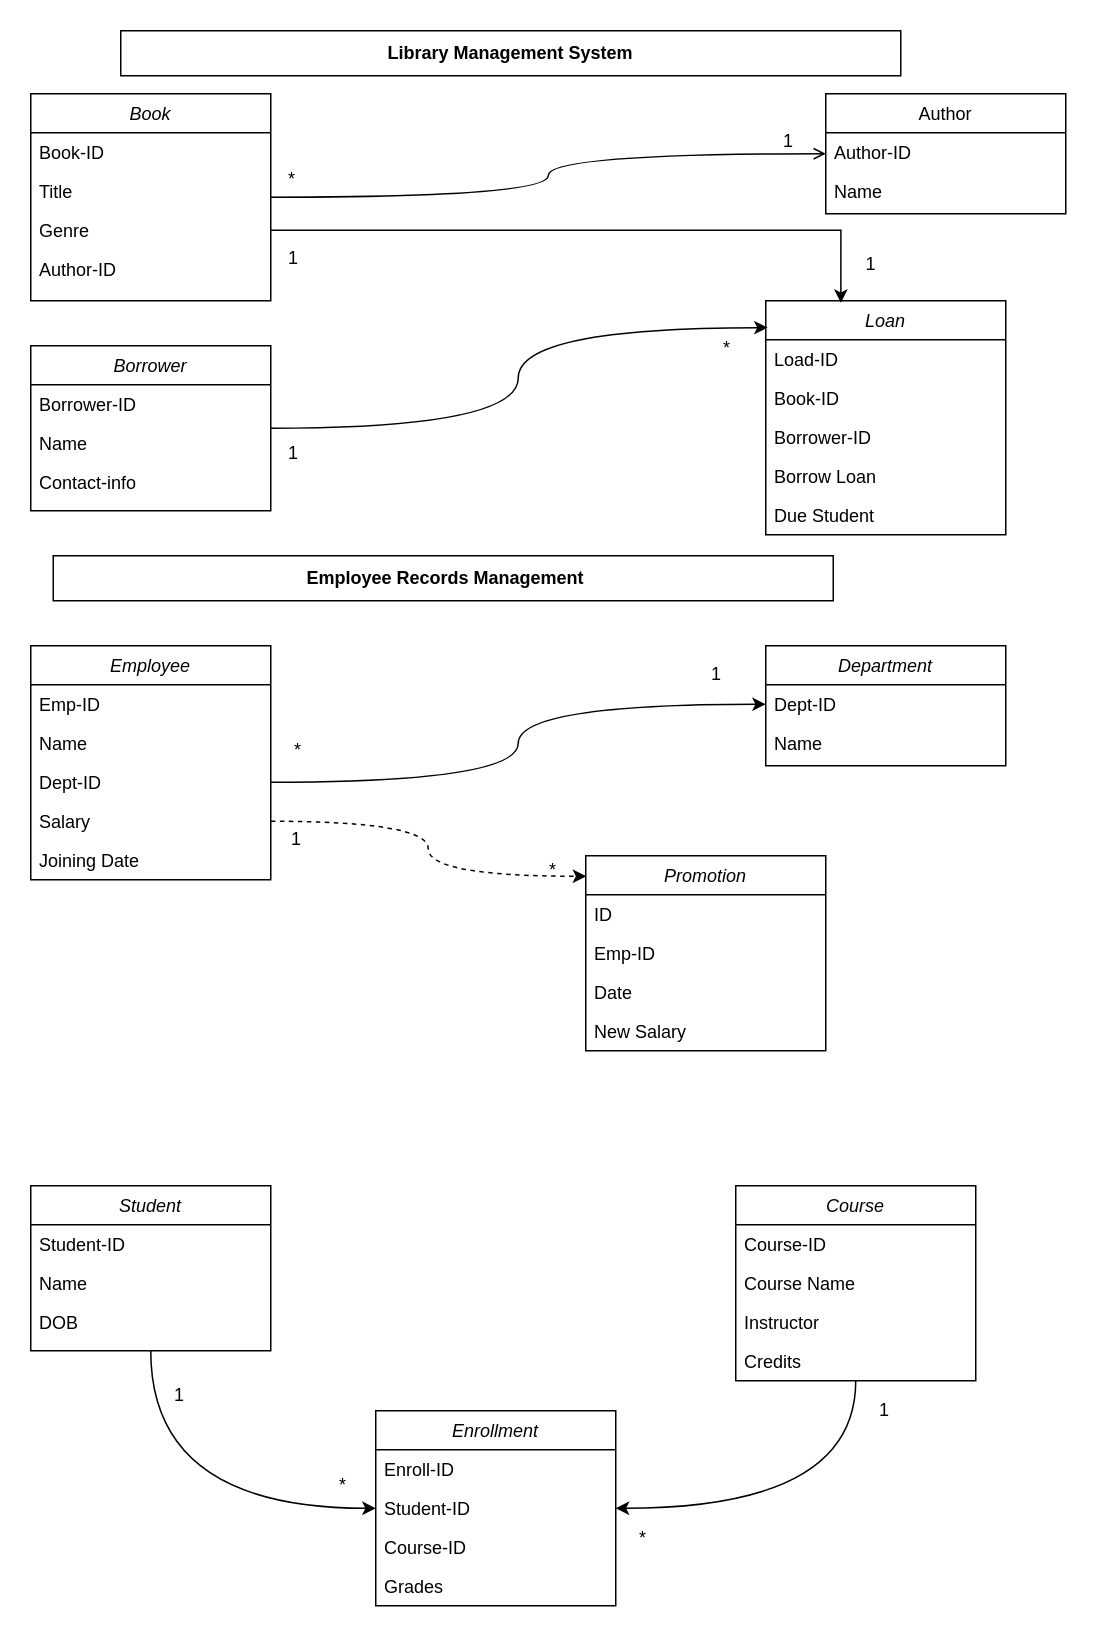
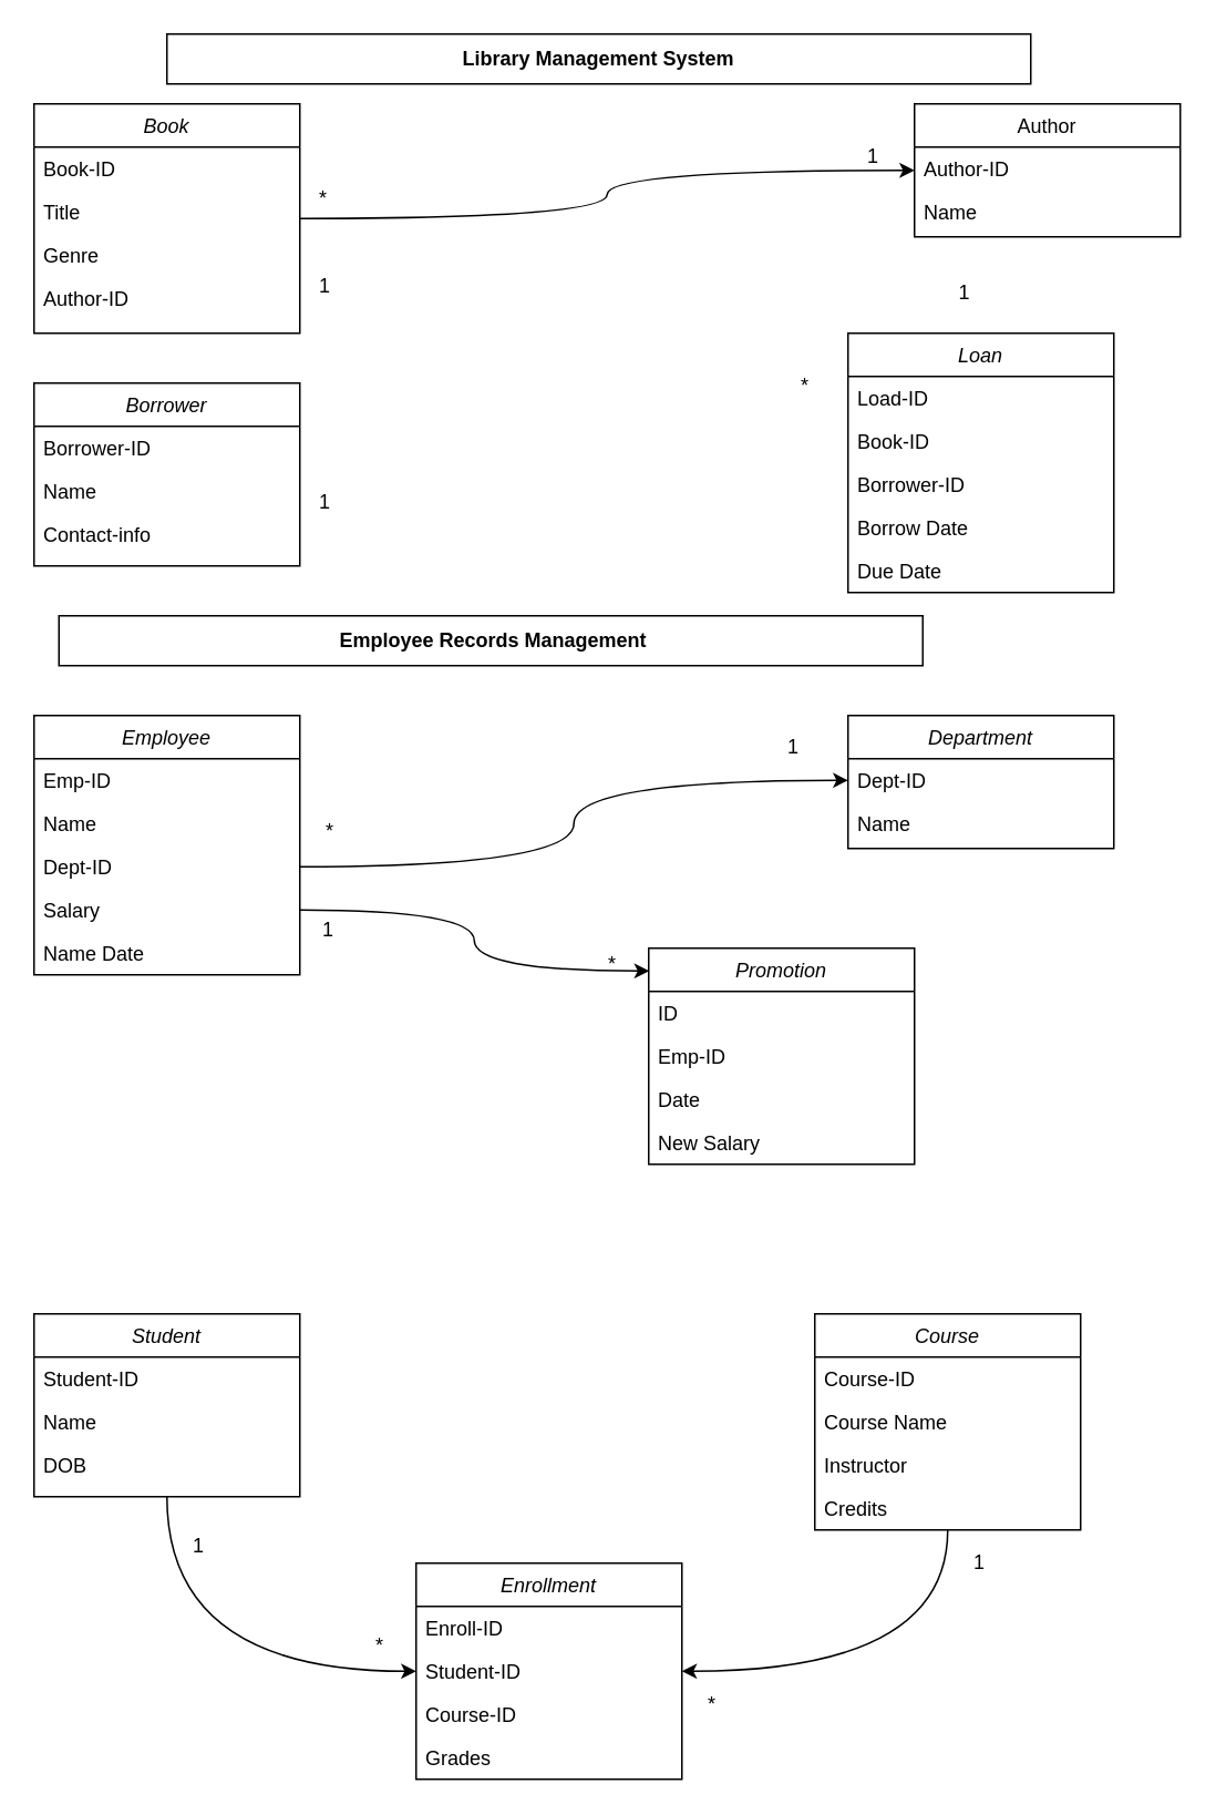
- <mxCell id="29" value="&lt;b&gt;Library Management System&lt;br/&gt;&lt;/b&gt;" style="text;html=1;align=center;verticalAlign=middle;whiteSpace=wrap;rounded=0;strokeColor=default;" vertex="1" parent="1"><mxGeometry x="80" y="20" width="520" height="30" as="geometry" /></mxCell>
+ <mxCell id="29" value="&lt;b&gt;Library Management System&lt;br/&gt;&lt;/b&gt;" style="text;html=1;align=center;verticalAlign=middle;whiteSpace=wrap;rounded=0;strokeColor=default;" vertex="1" parent="1"><mxGeometry x="100" y="20" width="520" height="30" as="geometry" /></mxCell>
- <mxCell id="10" value="" style="endArrow=open;shadow=0;strokeWidth=1;rounded=0;endFill=1;elbow=vertical;edgeStyle=orthogonalEdgeStyle;curved=1;" edge="1" parent="1" source="2" target="7"><mxGeometry x="0.5" y="41" relative="1" as="geometry"><mxPoint x="320" y="202" as="sourcePoint" /><mxPoint x="480" y="202" as="targetPoint" /><mxPoint x="-40" y="32" as="offset" /></mxGeometry></mxCell>
+ <mxCell id="10" value="" style="endArrow=classic;shadow=0;strokeWidth=1;rounded=0;endFill=1;elbow=vertical;edgeStyle=orthogonalEdgeStyle;curved=1;" edge="1" parent="1" source="2" target="7"><mxGeometry x="0.5" y="41" relative="1" as="geometry"><mxPoint x="320" y="202" as="sourcePoint" /><mxPoint x="480" y="202" as="targetPoint" /><mxPoint x="-40" y="32" as="offset" /></mxGeometry></mxCell>
- <mxCell id="26" style="edgeStyle=orthogonalEdgeStyle;rounded=0;orthogonalLoop=1;jettySize=auto;html=1;exitX=1;exitY=0.5;exitDx=0;exitDy=0;entryX=0.313;entryY=0.009;entryDx=0;entryDy=0;entryPerimeter=0;" edge="1" parent="1" source="5" target="16"><mxGeometry relative="1" as="geometry" /></mxCell>
- <mxCell id="23" style="edgeStyle=orthogonalEdgeStyle;rounded=0;orthogonalLoop=1;jettySize=auto;html=1;entryX=0.008;entryY=0.115;entryDx=0;entryDy=0;entryPerimeter=0;curved=1;" edge="1" parent="1" source="12" target="16"><mxGeometry relative="1" as="geometry" /></mxCell>
- <mxCell id="20" value="Borrow Loan" style="text;align=left;verticalAlign=top;spacingLeft=4;spacingRight=4;overflow=hidden;rotatable=0;points=[[0,0.5],[1,0.5]];portConstraint=eastwest;rounded=0;shadow=0;html=0;" vertex="1" parent="16"><mxGeometry y="104" width="160" height="26" as="geometry" /></mxCell>
+ <mxCell id="20" value="Borrow Date" style="text;align=left;verticalAlign=top;spacingLeft=4;spacingRight=4;overflow=hidden;rotatable=0;points=[[0,0.5],[1,0.5]];portConstraint=eastwest;rounded=0;shadow=0;html=0;" vertex="1" parent="16"><mxGeometry y="104" width="160" height="26" as="geometry" /></mxCell>
- <mxCell id="21" value="Due Student" style="text;align=left;verticalAlign=top;spacingLeft=4;spacingRight=4;overflow=hidden;rotatable=0;points=[[0,0.5],[1,0.5]];portConstraint=eastwest;rounded=0;shadow=0;html=0;" vertex="1" parent="16"><mxGeometry y="130" width="160" height="26" as="geometry" /></mxCell>
+ <mxCell id="21" value="Due Date" style="text;align=left;verticalAlign=top;spacingLeft=4;spacingRight=4;overflow=hidden;rotatable=0;points=[[0,0.5],[1,0.5]];portConstraint=eastwest;rounded=0;shadow=0;html=0;" vertex="1" parent="16"><mxGeometry y="130" width="160" height="26" as="geometry" /></mxCell>
- <mxCell id="48" style="edgeStyle=orthogonalEdgeStyle;rounded=0;orthogonalLoop=1;jettySize=auto;html=1;exitX=1;exitY=0.5;exitDx=0;exitDy=0;entryX=0.002;entryY=0.105;entryDx=0;entryDy=0;entryPerimeter=0;curved=1;dashed=1;" edge="1" parent="1" source="35" target="43"><mxGeometry relative="1" as="geometry" /></mxCell>
+ <mxCell id="48" style="edgeStyle=orthogonalEdgeStyle;rounded=0;orthogonalLoop=1;jettySize=auto;html=1;exitX=1;exitY=0.5;exitDx=0;exitDy=0;entryX=0.002;entryY=0.105;entryDx=0;entryDy=0;entryPerimeter=0;curved=1;" edge="1" parent="1" source="35" target="43"><mxGeometry relative="1" as="geometry" /></mxCell>
- <mxCell id="36" value="Joining Date" style="text;align=left;verticalAlign=top;spacingLeft=4;spacingRight=4;overflow=hidden;rotatable=0;points=[[0,0.5],[1,0.5]];portConstraint=eastwest;rounded=0;shadow=0;html=0;" vertex="1" parent="31"><mxGeometry y="130" width="160" height="26" as="geometry" /></mxCell>
+ <mxCell id="36" value="Name Date" style="text;align=left;verticalAlign=top;spacingLeft=4;spacingRight=4;overflow=hidden;rotatable=0;points=[[0,0.5],[1,0.5]];portConstraint=eastwest;rounded=0;shadow=0;html=0;" vertex="1" parent="31"><mxGeometry y="130" width="160" height="26" as="geometry" /></mxCell>
